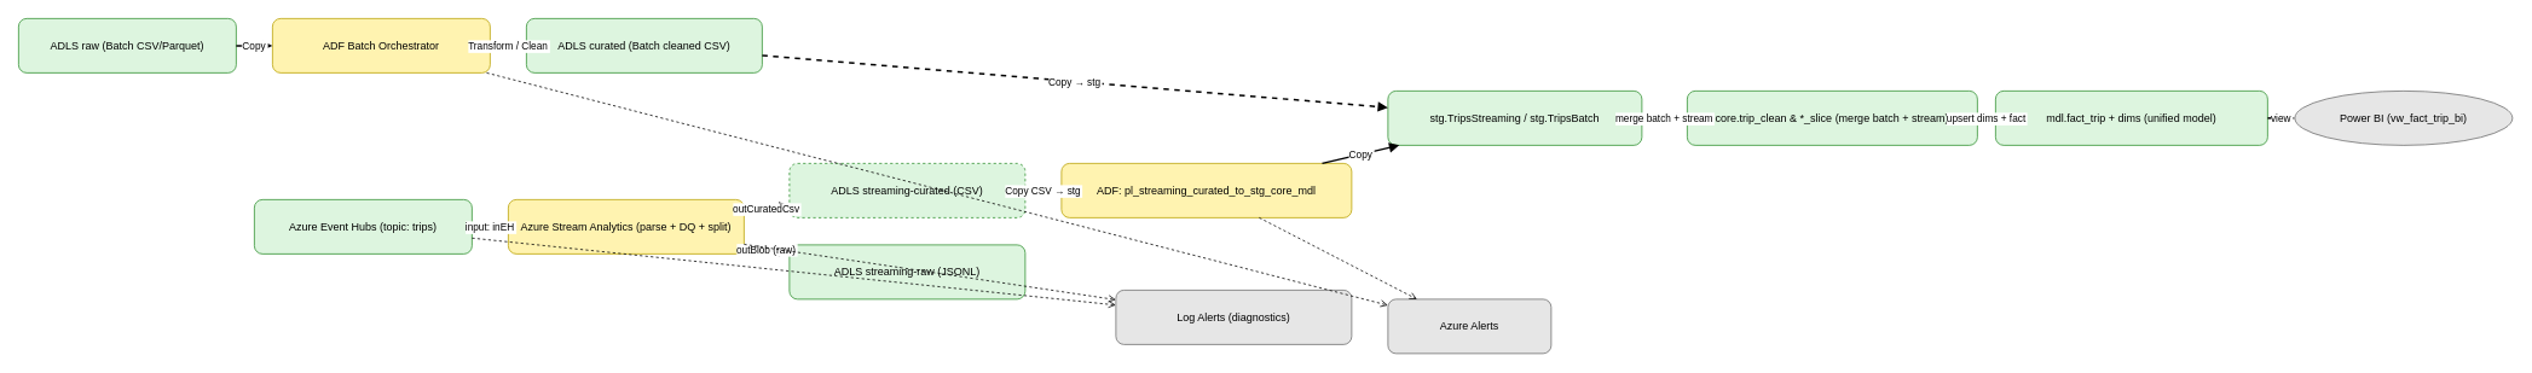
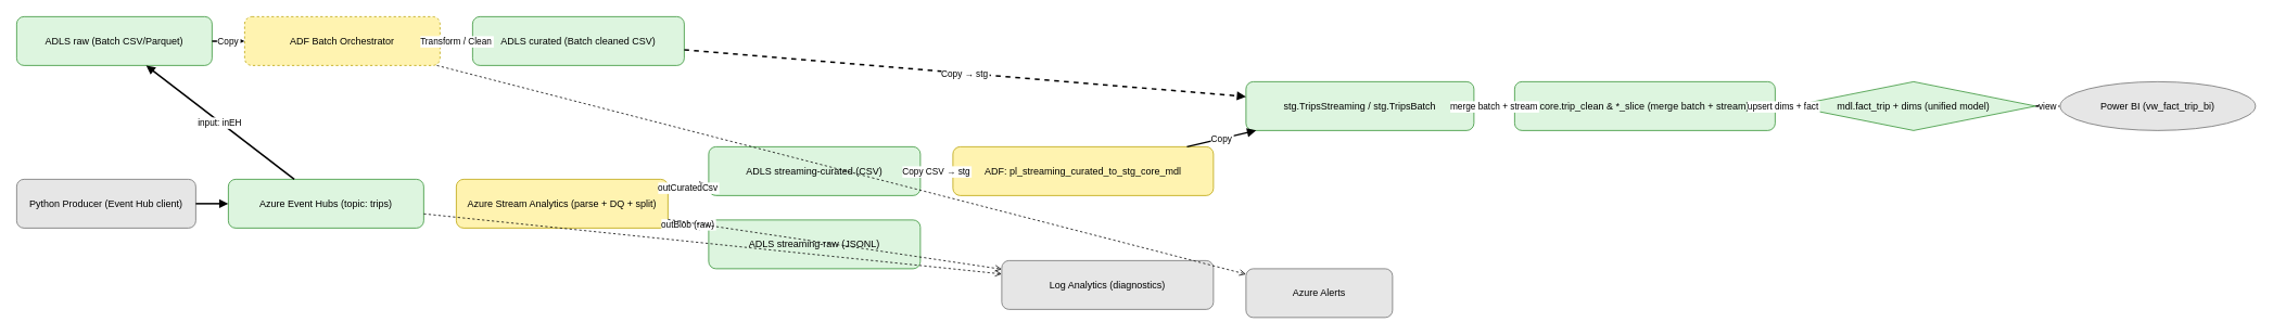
- <mxCell id="5" parent="1" value="ADF Batch Orchestrator" style="rounded=1;whiteSpace=wrap;html=1;fillColor=#fff3b0;strokeColor=#b9a100;" vertex="1"><mxGeometry x="300" y="20" width="240" height="60" as="geometry" /></mxCell>
+ <mxCell id="5" parent="1" value="ADF Batch Orchestrator" style="rounded=1;whiteSpace=wrap;html=1;fillColor=#fff3b0;strokeColor=#b9a100;dashed=1;" vertex="1"><mxGeometry x="300" y="20" width="240" height="60" as="geometry" /></mxCell>
- <mxCell id="13" parent="1" value="mdl.fact_trip + dims (unified model)" style="rounded=1;whiteSpace=wrap;html=1;fillColor=#ddf5df;strokeColor=#2f8f2f;" vertex="1"><mxGeometry x="2200" y="100" width="300" height="60" as="geometry" /></mxCell>
+ <mxCell id="13" parent="1" value="mdl.fact_trip + dims (unified model)" style="rhombus;whiteSpace=wrap;html=1;fillColor=#ddf5df;strokeColor=#2f8f2f;" vertex="1"><mxGeometry x="2200" y="100" width="300" height="60" as="geometry" /></mxCell>
- <mxCell id="28" parent="1" value="view" edge="1" source="13" target="14" style="endArrow=block;strokeWidth=2;"><mxGeometry relative="1" as="geometry" /></mxCell>
+ <mxCell id="28" parent="1" value="view" edge="1" source="13" target="14" style="endArrow=open;strokeWidth=2;"><mxGeometry relative="1" as="geometry" /></mxCell>
- <mxCell id="8" parent="1" value="ADLS streaming-curated (CSV)" style="rounded=1;whiteSpace=wrap;html=1;fillColor=#ddf5df;strokeColor=#2f8f2f;dashed=1;" vertex="1"><mxGeometry x="870" y="180" width="260" height="60" as="geometry" /></mxCell>
+ <mxCell id="8" parent="1" value="ADLS streaming-curated (CSV)" style="rounded=1;whiteSpace=wrap;html=1;fillColor=#ddf5df;strokeColor=#2f8f2f;" vertex="1"><mxGeometry x="870" y="180" width="260" height="60" as="geometry" /></mxCell>
+ <mxCell id="3" parent="1" value="Python Producer (Event Hub client)" style="rounded=1;whiteSpace=wrap;html=1;fillColor=#e6e6e6;strokeColor=#6b6b6b;" vertex="1"><mxGeometry x="20" y="220" width="220" height="60" as="geometry" /></mxCell>
+ <mxCell id="20" parent="1" edge="1" source="3" target="4" style="endArrow=block;strokeWidth=2;"><mxGeometry relative="1" as="geometry" /></mxCell>
- <mxCell id="21" parent="1" value="input: inEH" edge="1" source="4" target="6" style="endArrow=block;strokeWidth=2;"><mxGeometry relative="1" as="geometry" /></mxCell>
+ <mxCell id="21" parent="1" value="input: inEH" edge="1" source="4" target="2" style="endArrow=block;strokeWidth=2;"><mxGeometry relative="1" as="geometry" /></mxCell>
- <mxCell id="32" parent="1" edge="1" source="10" target="16" style="endArrow=open;dashed=1;strokeWidth=1;"><mxGeometry relative="1" as="geometry" /></mxCell>
- <mxCell id="15" parent="1" value="Log Alerts (diagnostics)" style="rounded=1;whiteSpace=wrap;html=1;fillColor=#e6e6e6;strokeColor=#6b6b6b;" vertex="1"><mxGeometry x="1230" y="320" width="260" height="60" as="geometry" /></mxCell>
+ <mxCell id="15" parent="1" value="Log Analytics (diagnostics)" style="rounded=1;whiteSpace=wrap;html=1;fillColor=#e6e6e6;strokeColor=#6b6b6b;" vertex="1"><mxGeometry x="1230" y="320" width="260" height="60" as="geometry" /></mxCell>
